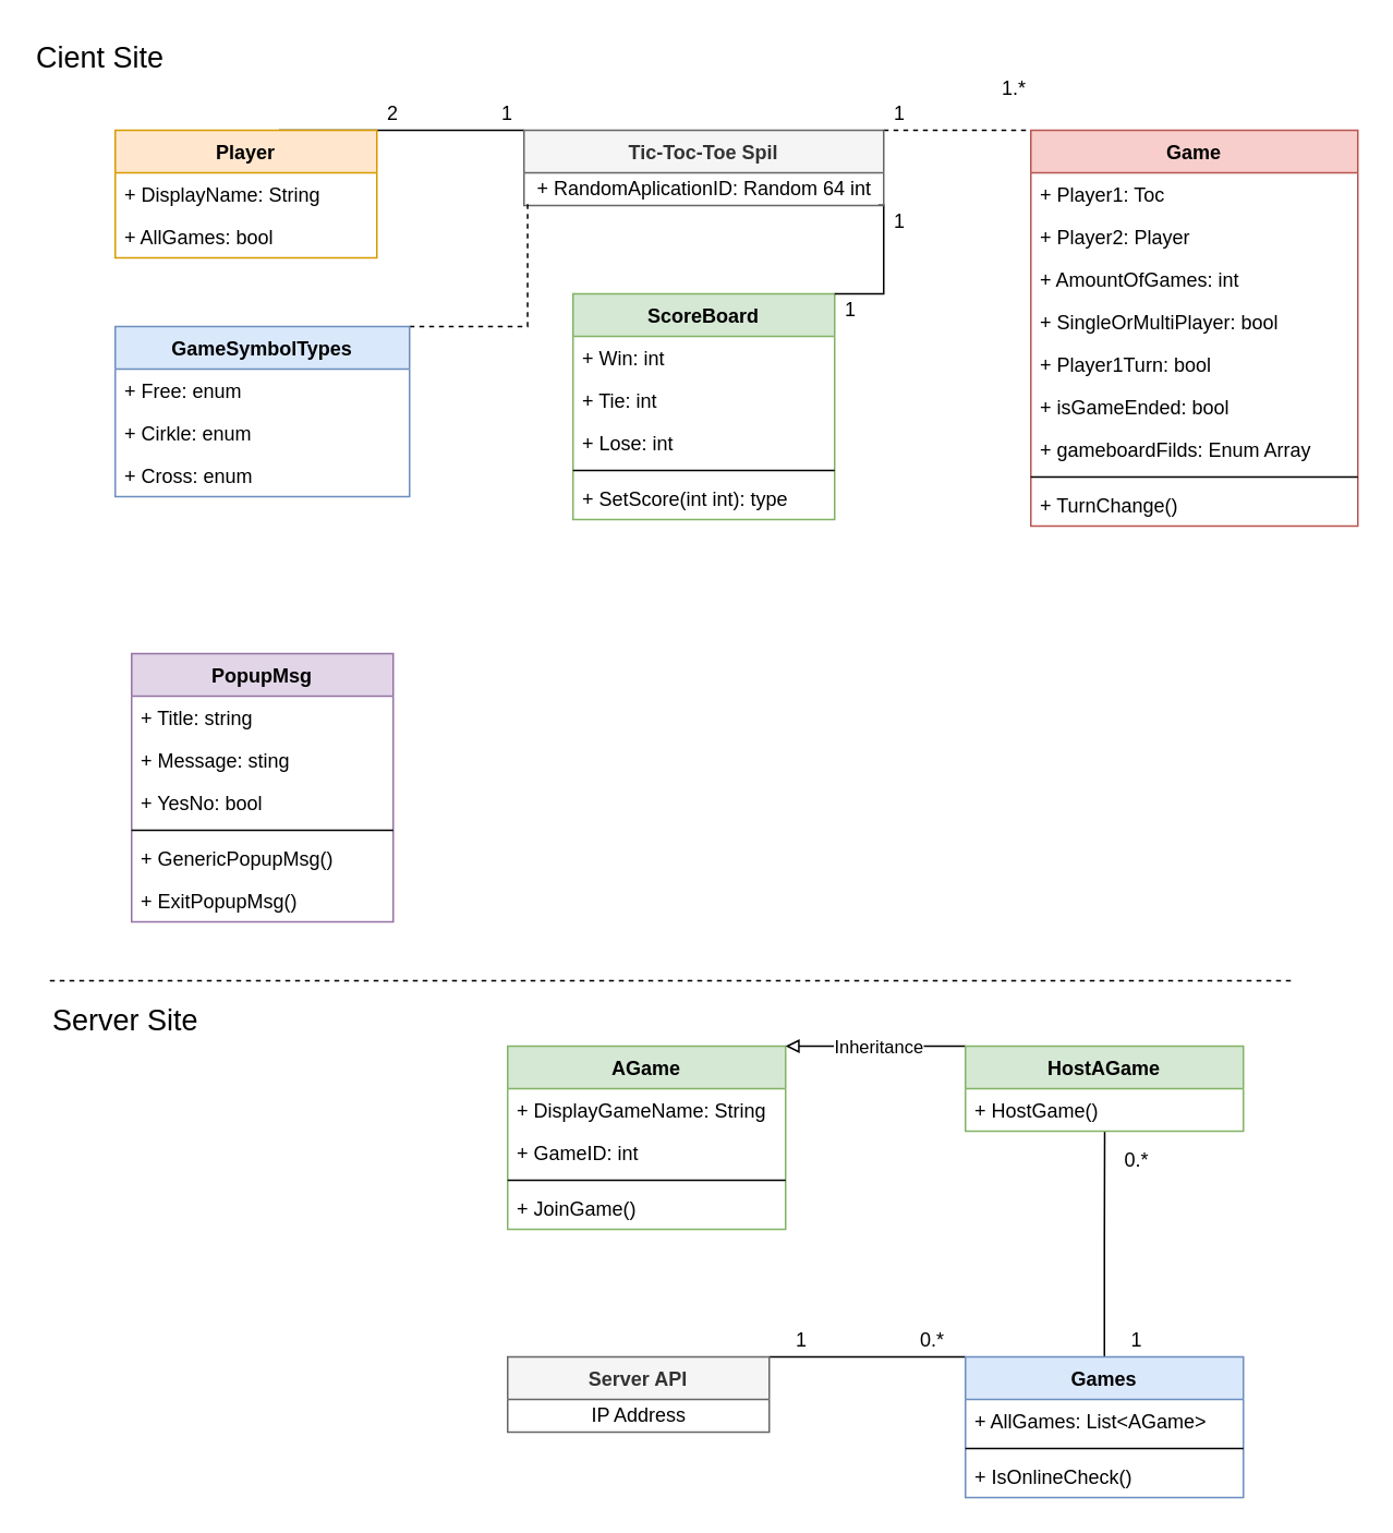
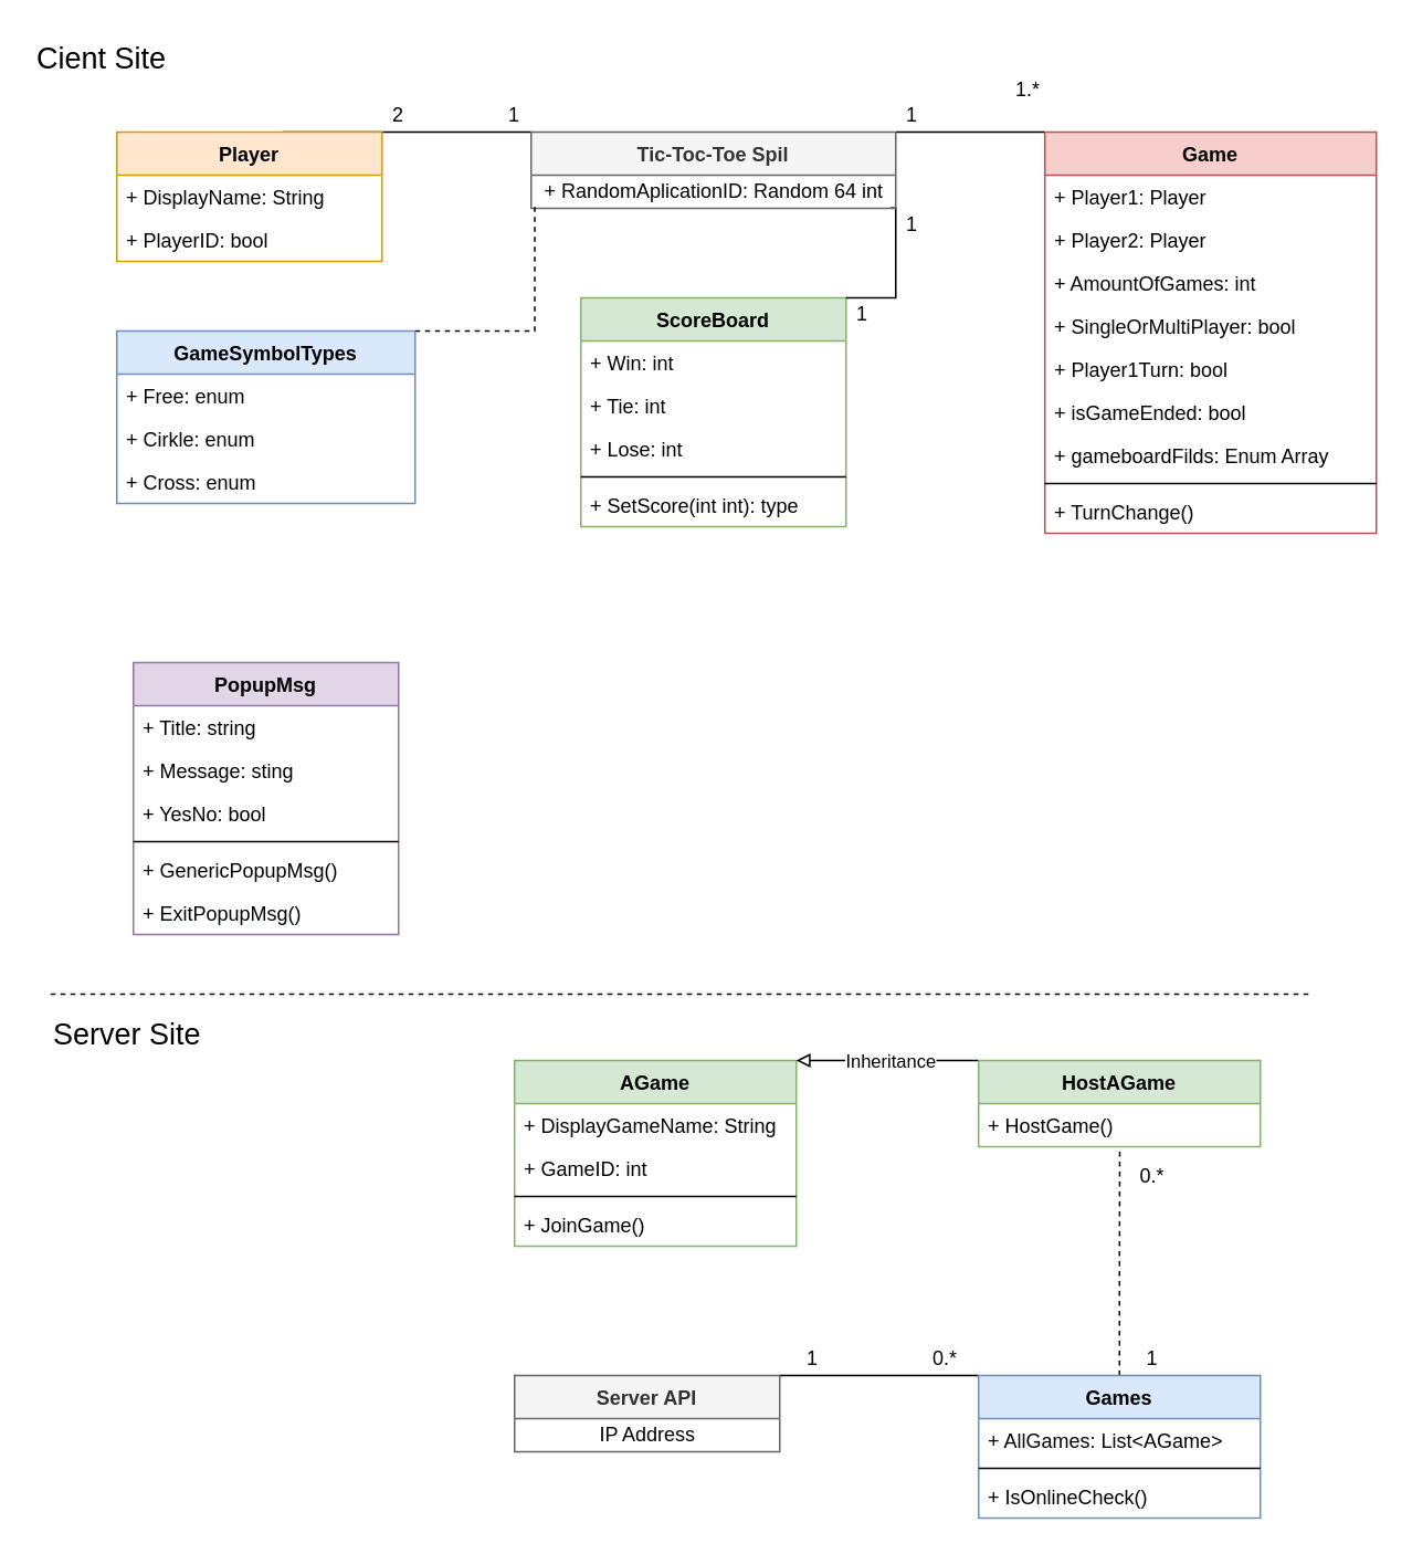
- <mxCell id="22" style="edgeStyle=orthogonalEdgeStyle;rounded=0;orthogonalLoop=1;jettySize=auto;html=1;exitX=1;exitY=0;exitDx=0;exitDy=0;entryX=0;entryY=0;entryDx=0;entryDy=0;endArrow=none;endFill=0;dashed=1;" edge="1" parent="1" source="23" target="25"><mxGeometry relative="1" as="geometry"><Array as="points"><mxPoint x="590" y="79" /><mxPoint x="590" y="79" /></Array></mxGeometry></mxCell>
+ <mxCell id="22" style="edgeStyle=orthogonalEdgeStyle;rounded=0;orthogonalLoop=1;jettySize=auto;html=1;exitX=1;exitY=0;exitDx=0;exitDy=0;entryX=0;entryY=0;entryDx=0;entryDy=0;endArrow=none;endFill=0;" edge="1" parent="1" source="23" target="25"><mxGeometry relative="1" as="geometry"><Array as="points"><mxPoint x="590" y="79" /><mxPoint x="590" y="79" /></Array></mxGeometry></mxCell>
- <mxCell id="26" value="+ Player1: Toc" style="text;strokeColor=none;fillColor=none;align=left;verticalAlign=top;spacingLeft=4;spacingRight=4;overflow=hidden;rotatable=0;points=[[0,0.5],[1,0.5]];portConstraint=eastwest;" vertex="1" parent="25"><mxGeometry y="26" width="200" height="26" as="geometry" /></mxCell>
+ <mxCell id="26" value="+ Player1: Player" style="text;strokeColor=none;fillColor=none;align=left;verticalAlign=top;spacingLeft=4;spacingRight=4;overflow=hidden;rotatable=0;points=[[0,0.5],[1,0.5]];portConstraint=eastwest;" vertex="1" parent="25"><mxGeometry y="26" width="200" height="26" as="geometry" /></mxCell>
- <mxCell id="18" value="+ AllGames: bool" style="text;strokeColor=none;fillColor=none;align=left;verticalAlign=top;spacingLeft=4;spacingRight=4;overflow=hidden;rotatable=0;points=[[0,0.5],[1,0.5]];portConstraint=eastwest;" vertex="1" parent="16"><mxGeometry y="52" width="160" height="26" as="geometry" /></mxCell>
+ <mxCell id="18" value="+ PlayerID: bool" style="text;strokeColor=none;fillColor=none;align=left;verticalAlign=top;spacingLeft=4;spacingRight=4;overflow=hidden;rotatable=0;points=[[0,0.5],[1,0.5]];portConstraint=eastwest;" vertex="1" parent="16"><mxGeometry y="52" width="160" height="26" as="geometry" /></mxCell>
- <mxCell id="42" style="edgeStyle=orthogonalEdgeStyle;rounded=0;orthogonalLoop=1;jettySize=auto;html=1;exitX=0.5;exitY=0;exitDx=0;exitDy=0;entryX=0.501;entryY=1;entryDx=0;entryDy=0;entryPerimeter=0;startArrow=none;startFill=0;endArrow=none;endFill=0;" parent="1" source="43" target="55" edge="1"><mxGeometry relative="1" as="geometry" /></mxCell>
+ <mxCell id="42" style="edgeStyle=orthogonalEdgeStyle;rounded=0;orthogonalLoop=1;jettySize=auto;html=1;exitX=0.5;exitY=0;exitDx=0;exitDy=0;entryX=0.501;entryY=1;entryDx=0;entryDy=0;entryPerimeter=0;startArrow=none;startFill=0;endArrow=none;endFill=0;dashed=1;" parent="1" source="43" target="55" edge="1"><mxGeometry relative="1" as="geometry" /></mxCell>
